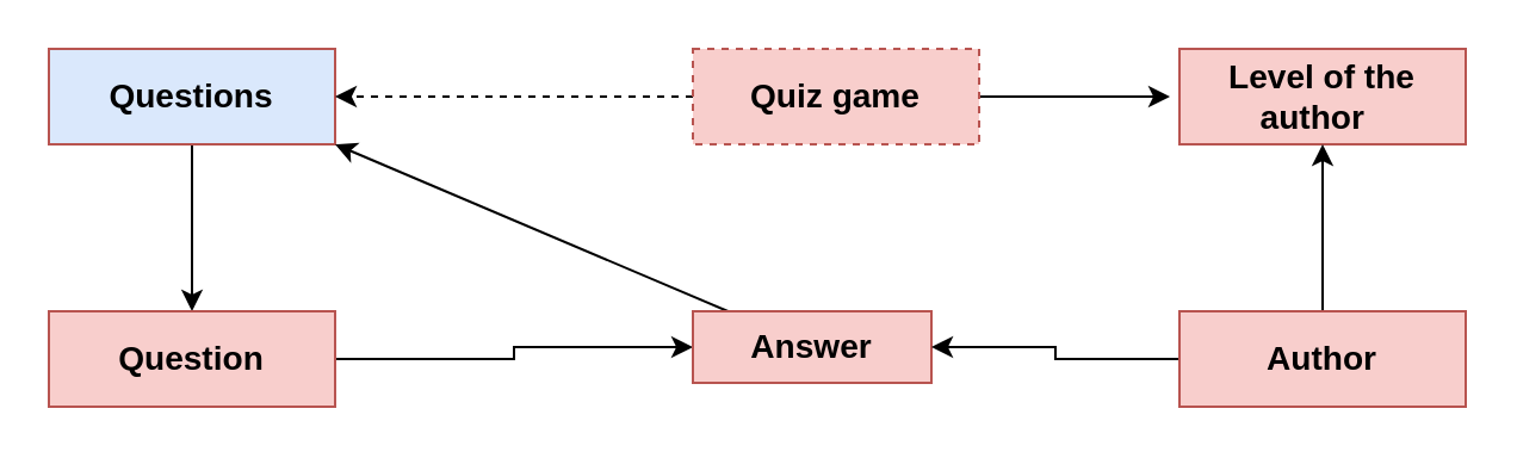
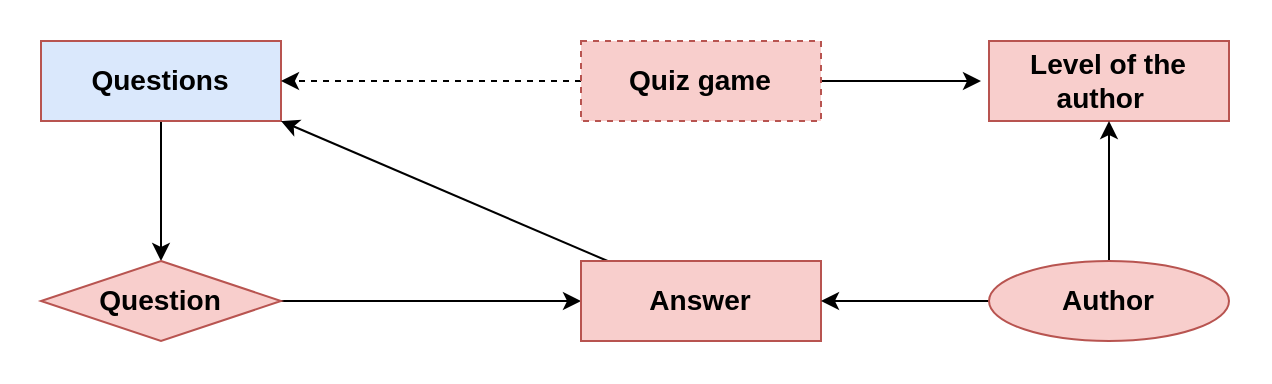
- <mxCell id="11" value="&lt;h3&gt;Answer&lt;/h3&gt;" style="rounded=0;whiteSpace=wrap;html=1;fillColor=#f8cecc;strokeColor=#b85450;" vertex="1" parent="1"><mxGeometry x="290" y="130" width="100" height="30" as="geometry" /></mxCell>
+ <mxCell id="11" value="&lt;h3&gt;Answer&lt;/h3&gt;" style="rounded=0;whiteSpace=wrap;html=1;fillColor=#f8cecc;strokeColor=#b85450;" vertex="1" parent="1"><mxGeometry x="290" y="130" width="120" height="40" as="geometry" /></mxCell>
- <mxCell id="9" value="&lt;h3&gt;Question&lt;/h3&gt;" style="rounded=0;whiteSpace=wrap;html=1;fillColor=#f8cecc;strokeColor=#b85450;" vertex="1" parent="1"><mxGeometry x="20" y="130" width="120" height="40" as="geometry" /></mxCell>
+ <mxCell id="9" value="&lt;h3&gt;Question&lt;/h3&gt;" style="rhombus;whiteSpace=wrap;html=1;fillColor=#f8cecc;strokeColor=#b85450;" vertex="1" parent="1"><mxGeometry x="20" y="130" width="120" height="40" as="geometry" /></mxCell>
- <mxCell id="14" value="&lt;h3&gt;Author&lt;/h3&gt;" style="rounded=0;whiteSpace=wrap;html=1;fillColor=#f8cecc;strokeColor=#b85450;" vertex="1" parent="1"><mxGeometry x="494" y="130" width="120" height="40" as="geometry" /></mxCell>
+ <mxCell id="14" value="&lt;h3&gt;Author&lt;/h3&gt;" style="ellipse;whiteSpace=wrap;html=1;fillColor=#f8cecc;strokeColor=#b85450;" vertex="1" parent="1"><mxGeometry x="494" y="130" width="120" height="40" as="geometry" /></mxCell>
